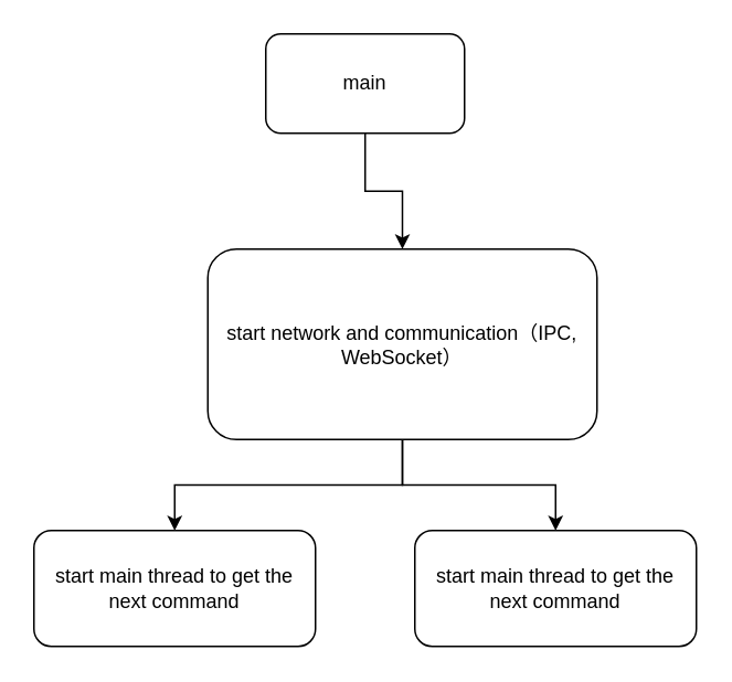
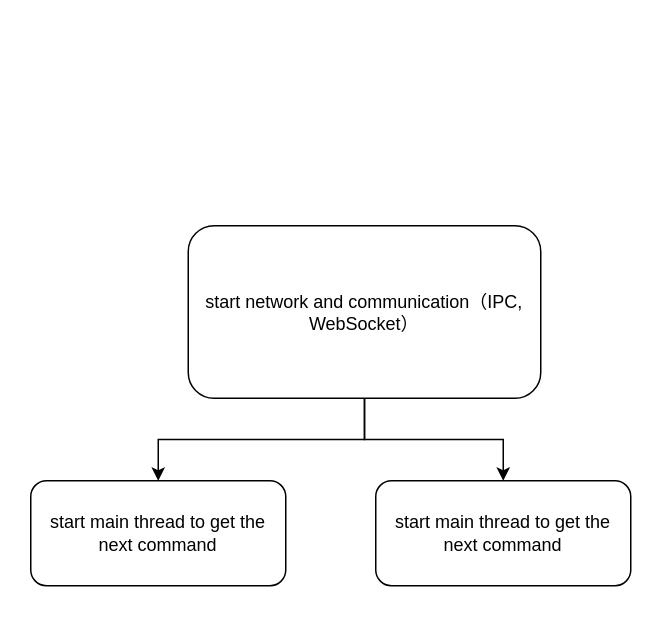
- <mxCell id="3" value="main" style="rounded=1;whiteSpace=wrap;html=1;" vertex="1" parent="1"><mxGeometry x="160" y="20" width="120" height="60" as="geometry" /></mxCell>
- <mxCell id="2" value="" style="edgeStyle=orthogonalEdgeStyle;rounded=0;orthogonalLoop=1;jettySize=auto;html=1;" edge="1" parent="1" source="3" target="6"><mxGeometry relative="1" as="geometry" /></mxCell>
